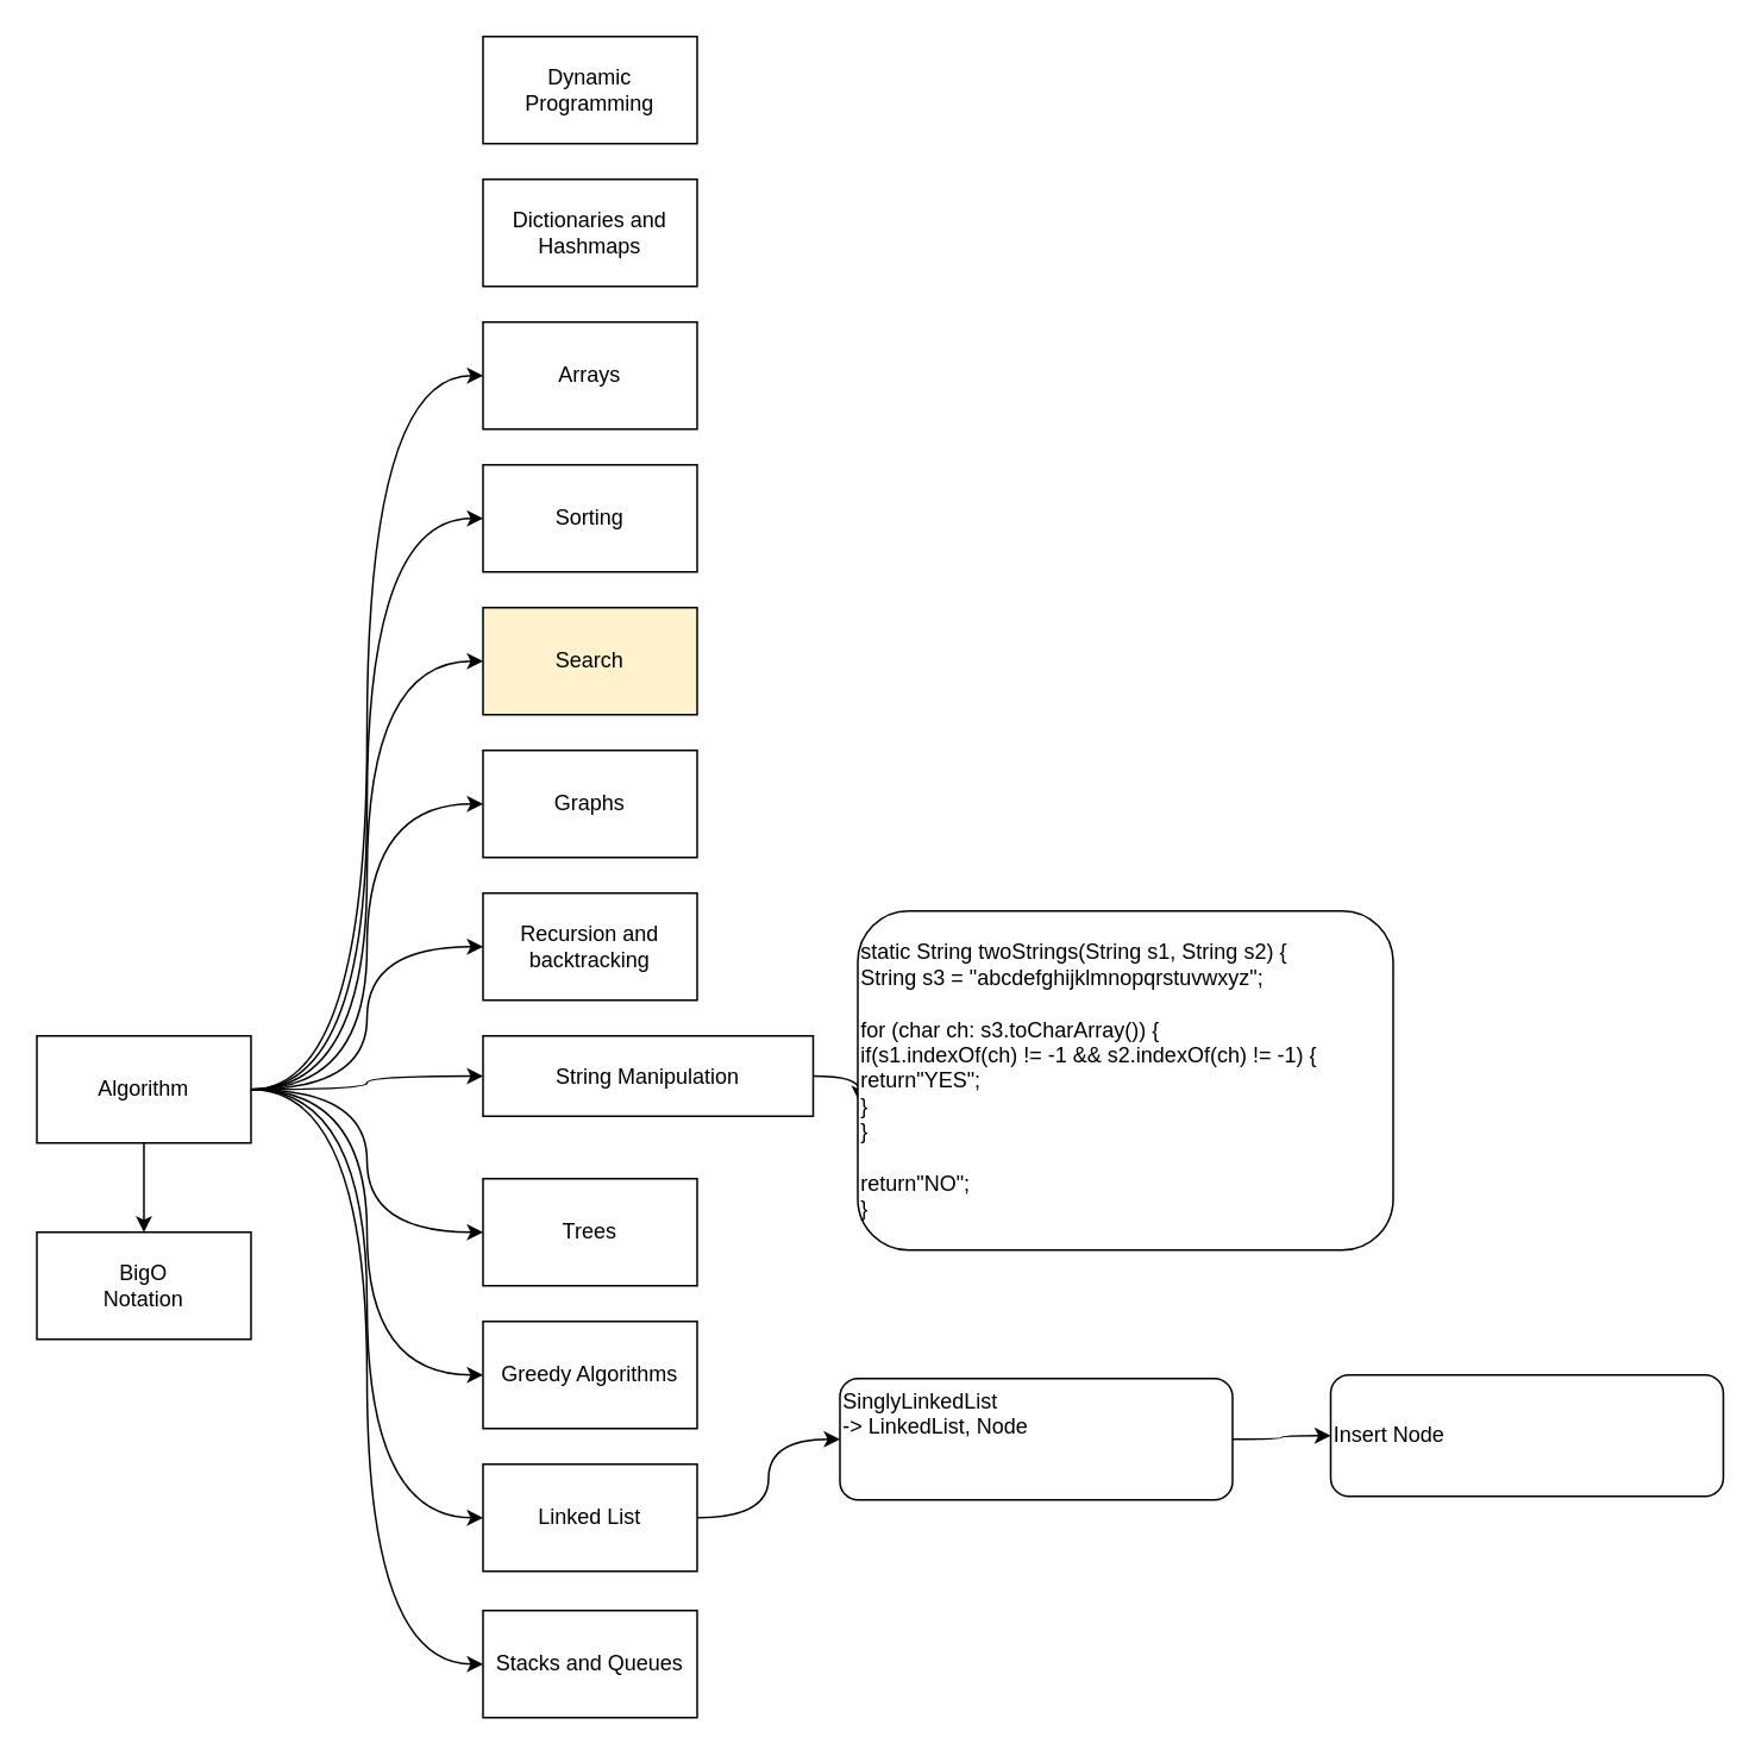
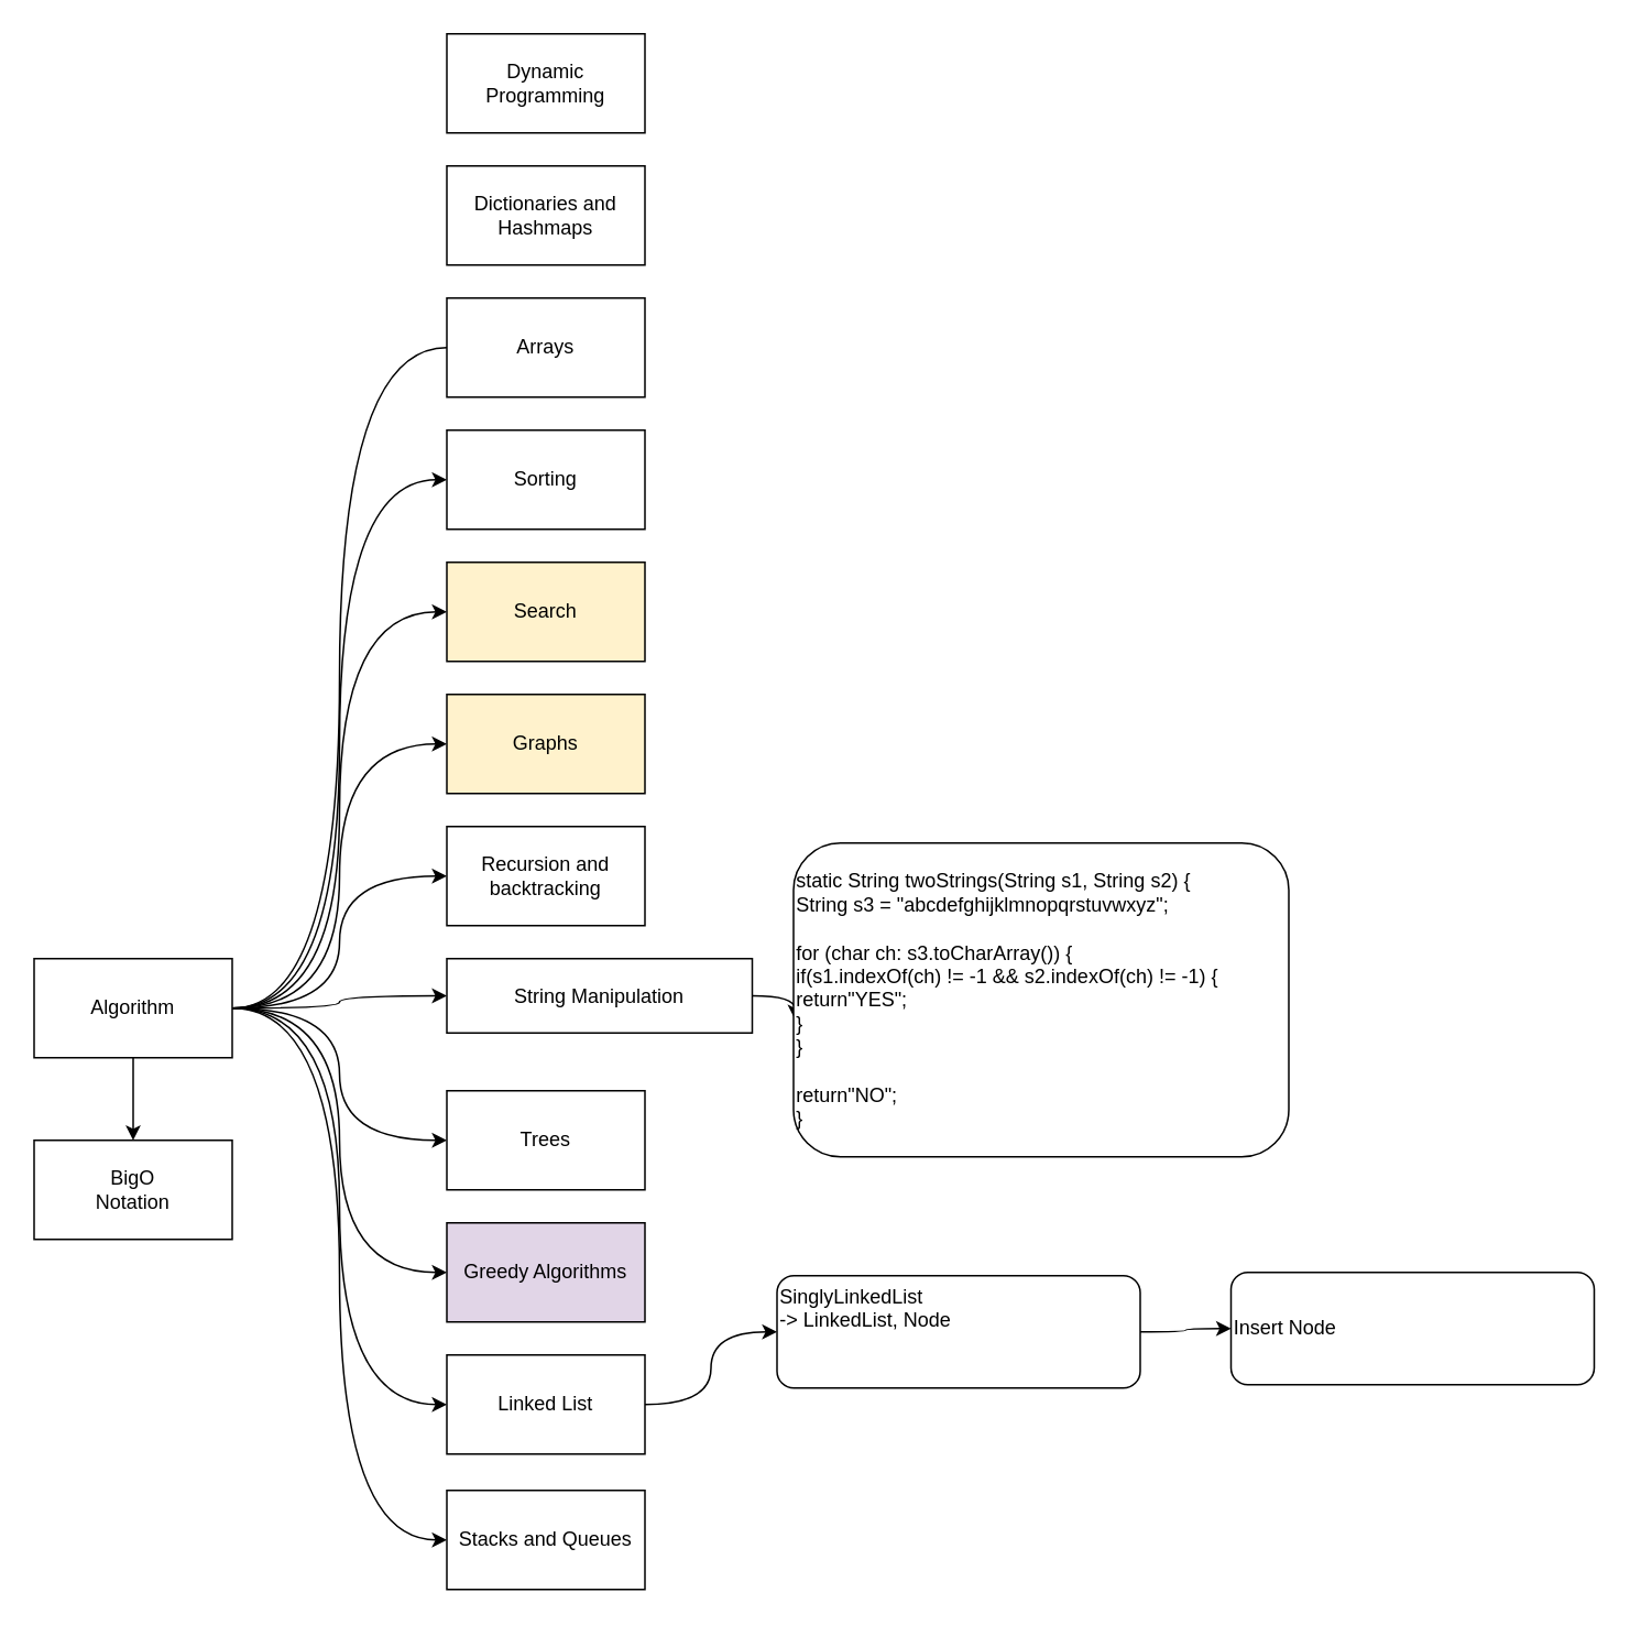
- <mxCell id="2" style="edgeStyle=orthogonalEdgeStyle;curved=1;rounded=0;orthogonalLoop=1;jettySize=auto;html=1;entryX=0;entryY=0.5;entryDx=0;entryDy=0;" parent="1" source="13" target="14" edge="1"><mxGeometry relative="1" as="geometry" /></mxCell>
+ <mxCell id="2" style="edgeStyle=orthogonalEdgeStyle;curved=1;rounded=0;orthogonalLoop=1;jettySize=auto;html=1;entryX=0;entryY=0.5;entryDx=0;entryDy=0;endArrow=none;" parent="1" source="13" target="14" edge="1"><mxGeometry relative="1" as="geometry" /></mxCell>
- <mxCell id="17" value="Graphs" style="rounded=0;whiteSpace=wrap;html=1;" parent="1" vertex="1"><mxGeometry x="270" y="420" width="120" height="60" as="geometry" /></mxCell>
+ <mxCell id="17" value="Graphs" style="rounded=0;whiteSpace=wrap;html=1;fillColor=#fff2cc;" parent="1" vertex="1"><mxGeometry x="270" y="420" width="120" height="60" as="geometry" /></mxCell>
- <mxCell id="24" value="Greedy Algorithms" style="rounded=0;whiteSpace=wrap;html=1;" parent="1" vertex="1"><mxGeometry x="270" y="740" width="120" height="60" as="geometry" /></mxCell>
+ <mxCell id="24" value="Greedy Algorithms" style="rounded=0;whiteSpace=wrap;html=1;fillColor=#e1d5e7;" parent="1" vertex="1"><mxGeometry x="270" y="740" width="120" height="60" as="geometry" /></mxCell>
